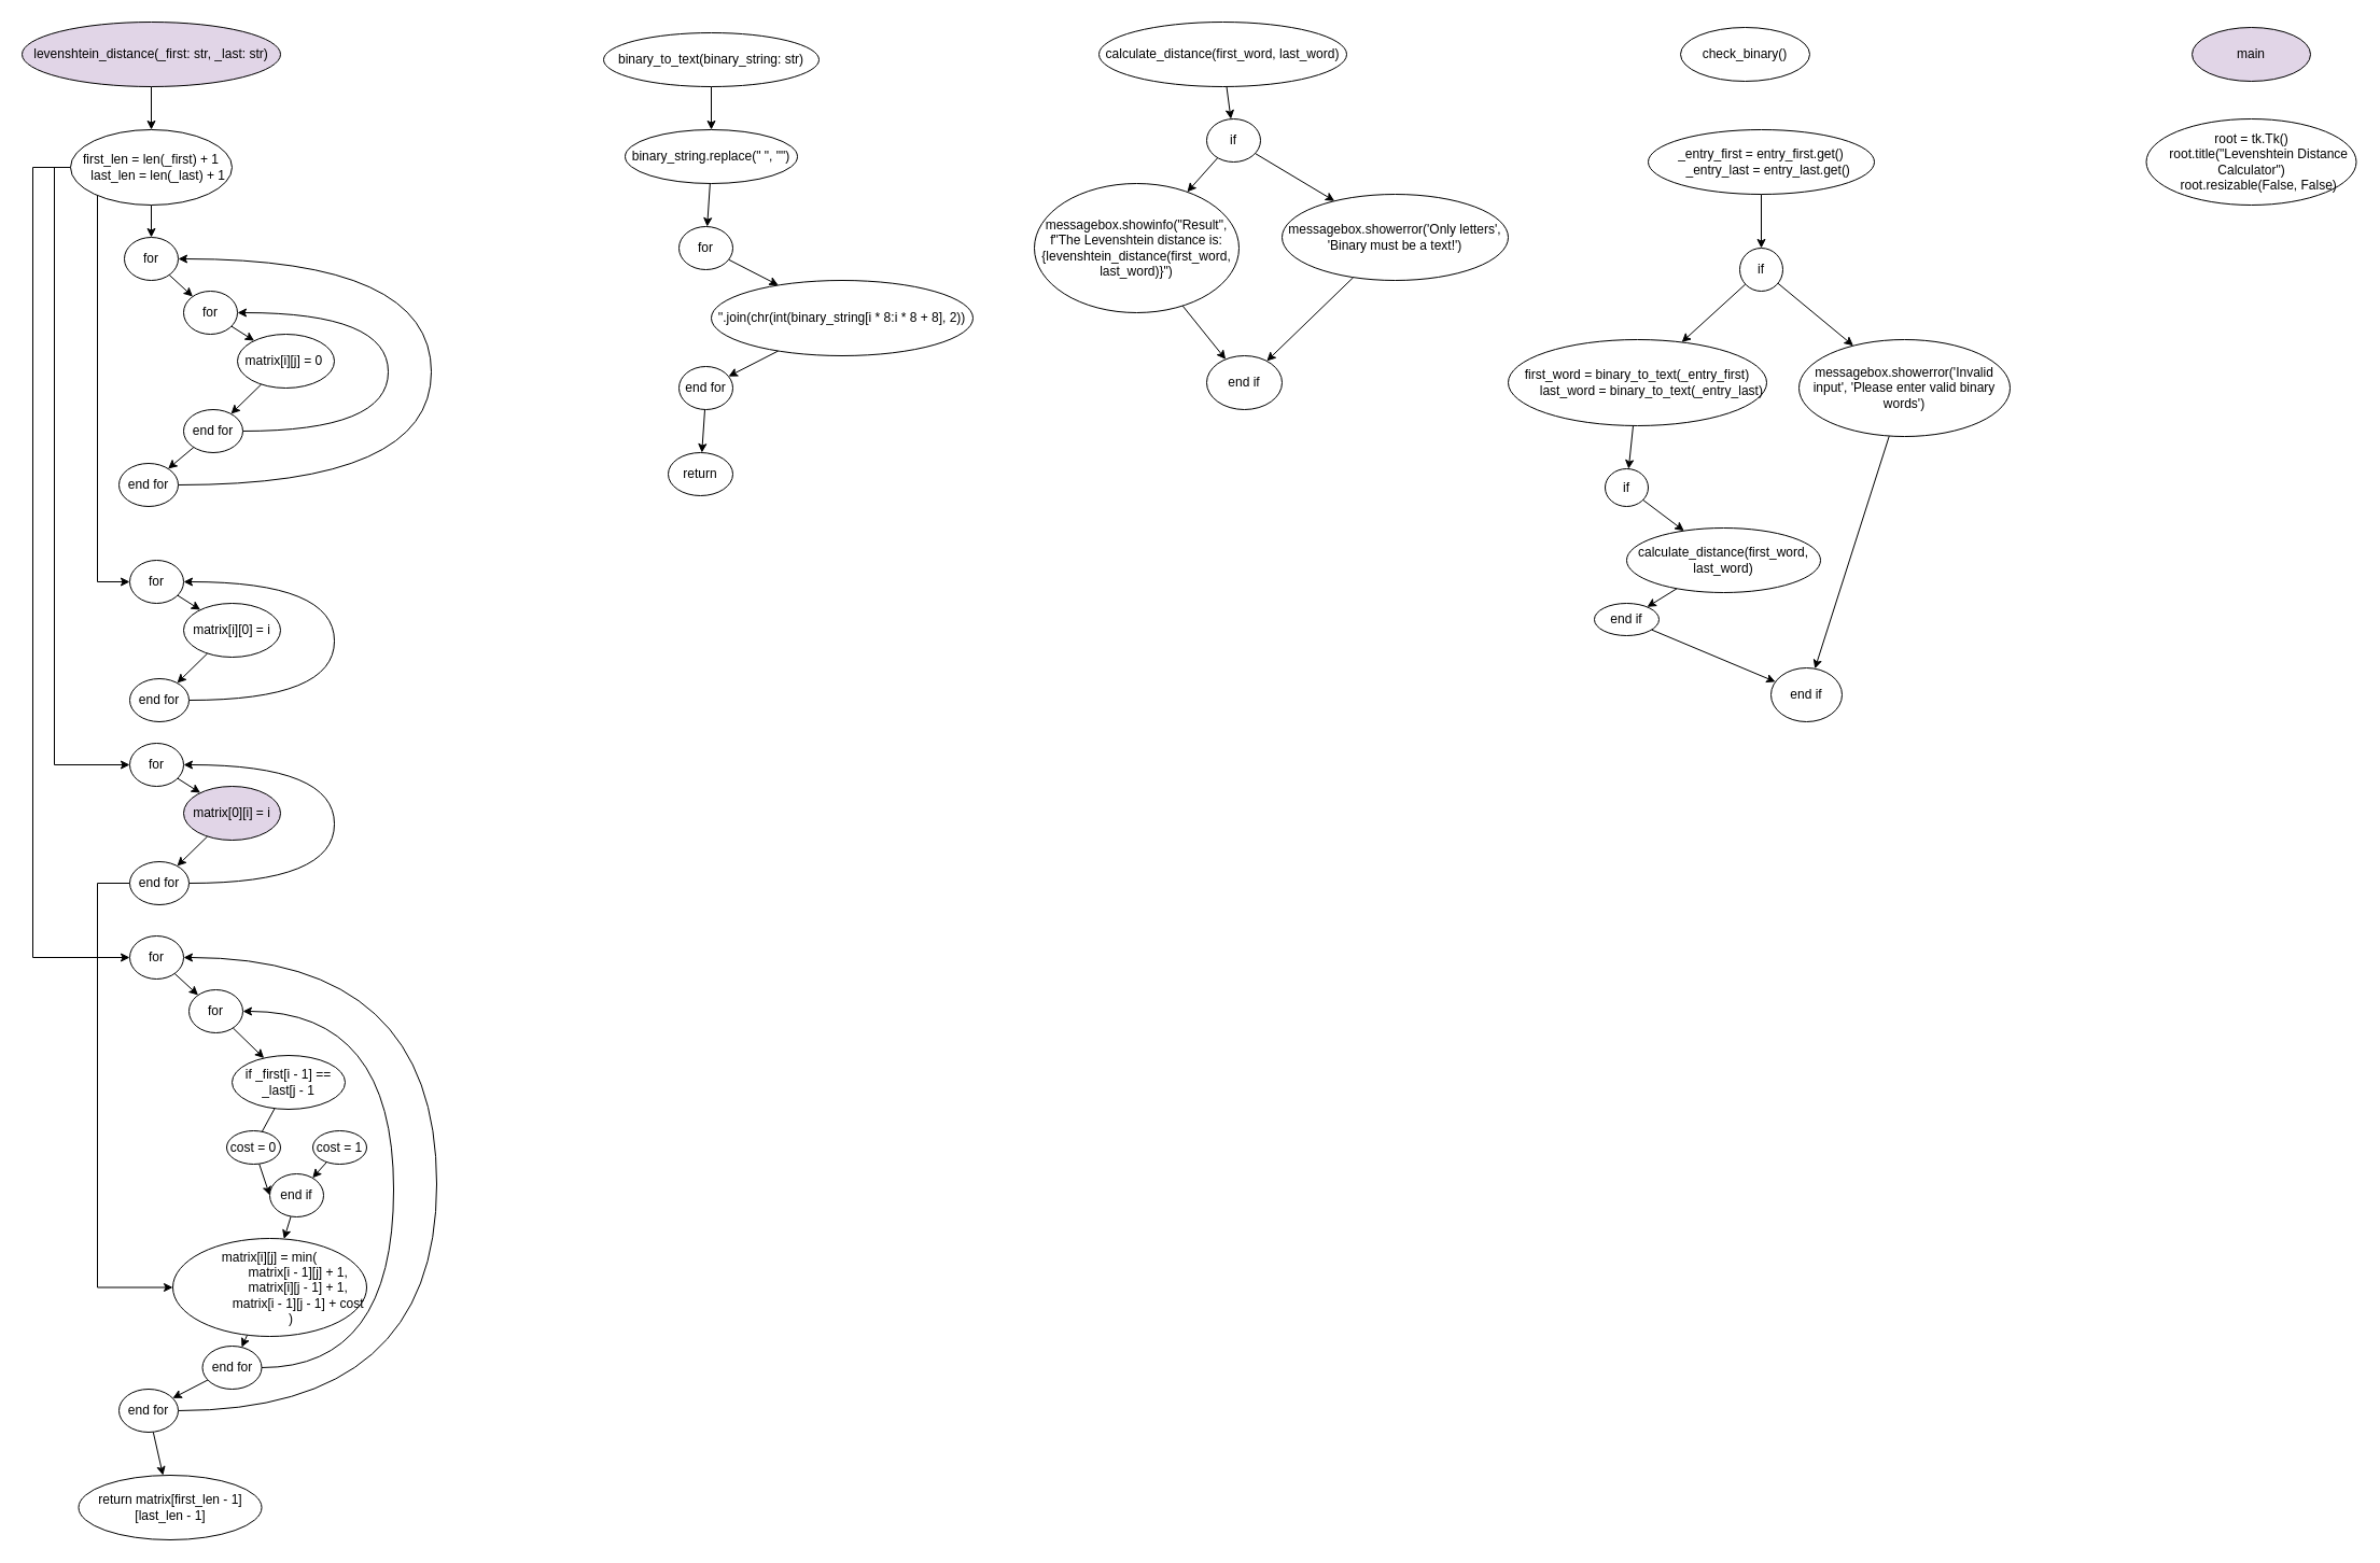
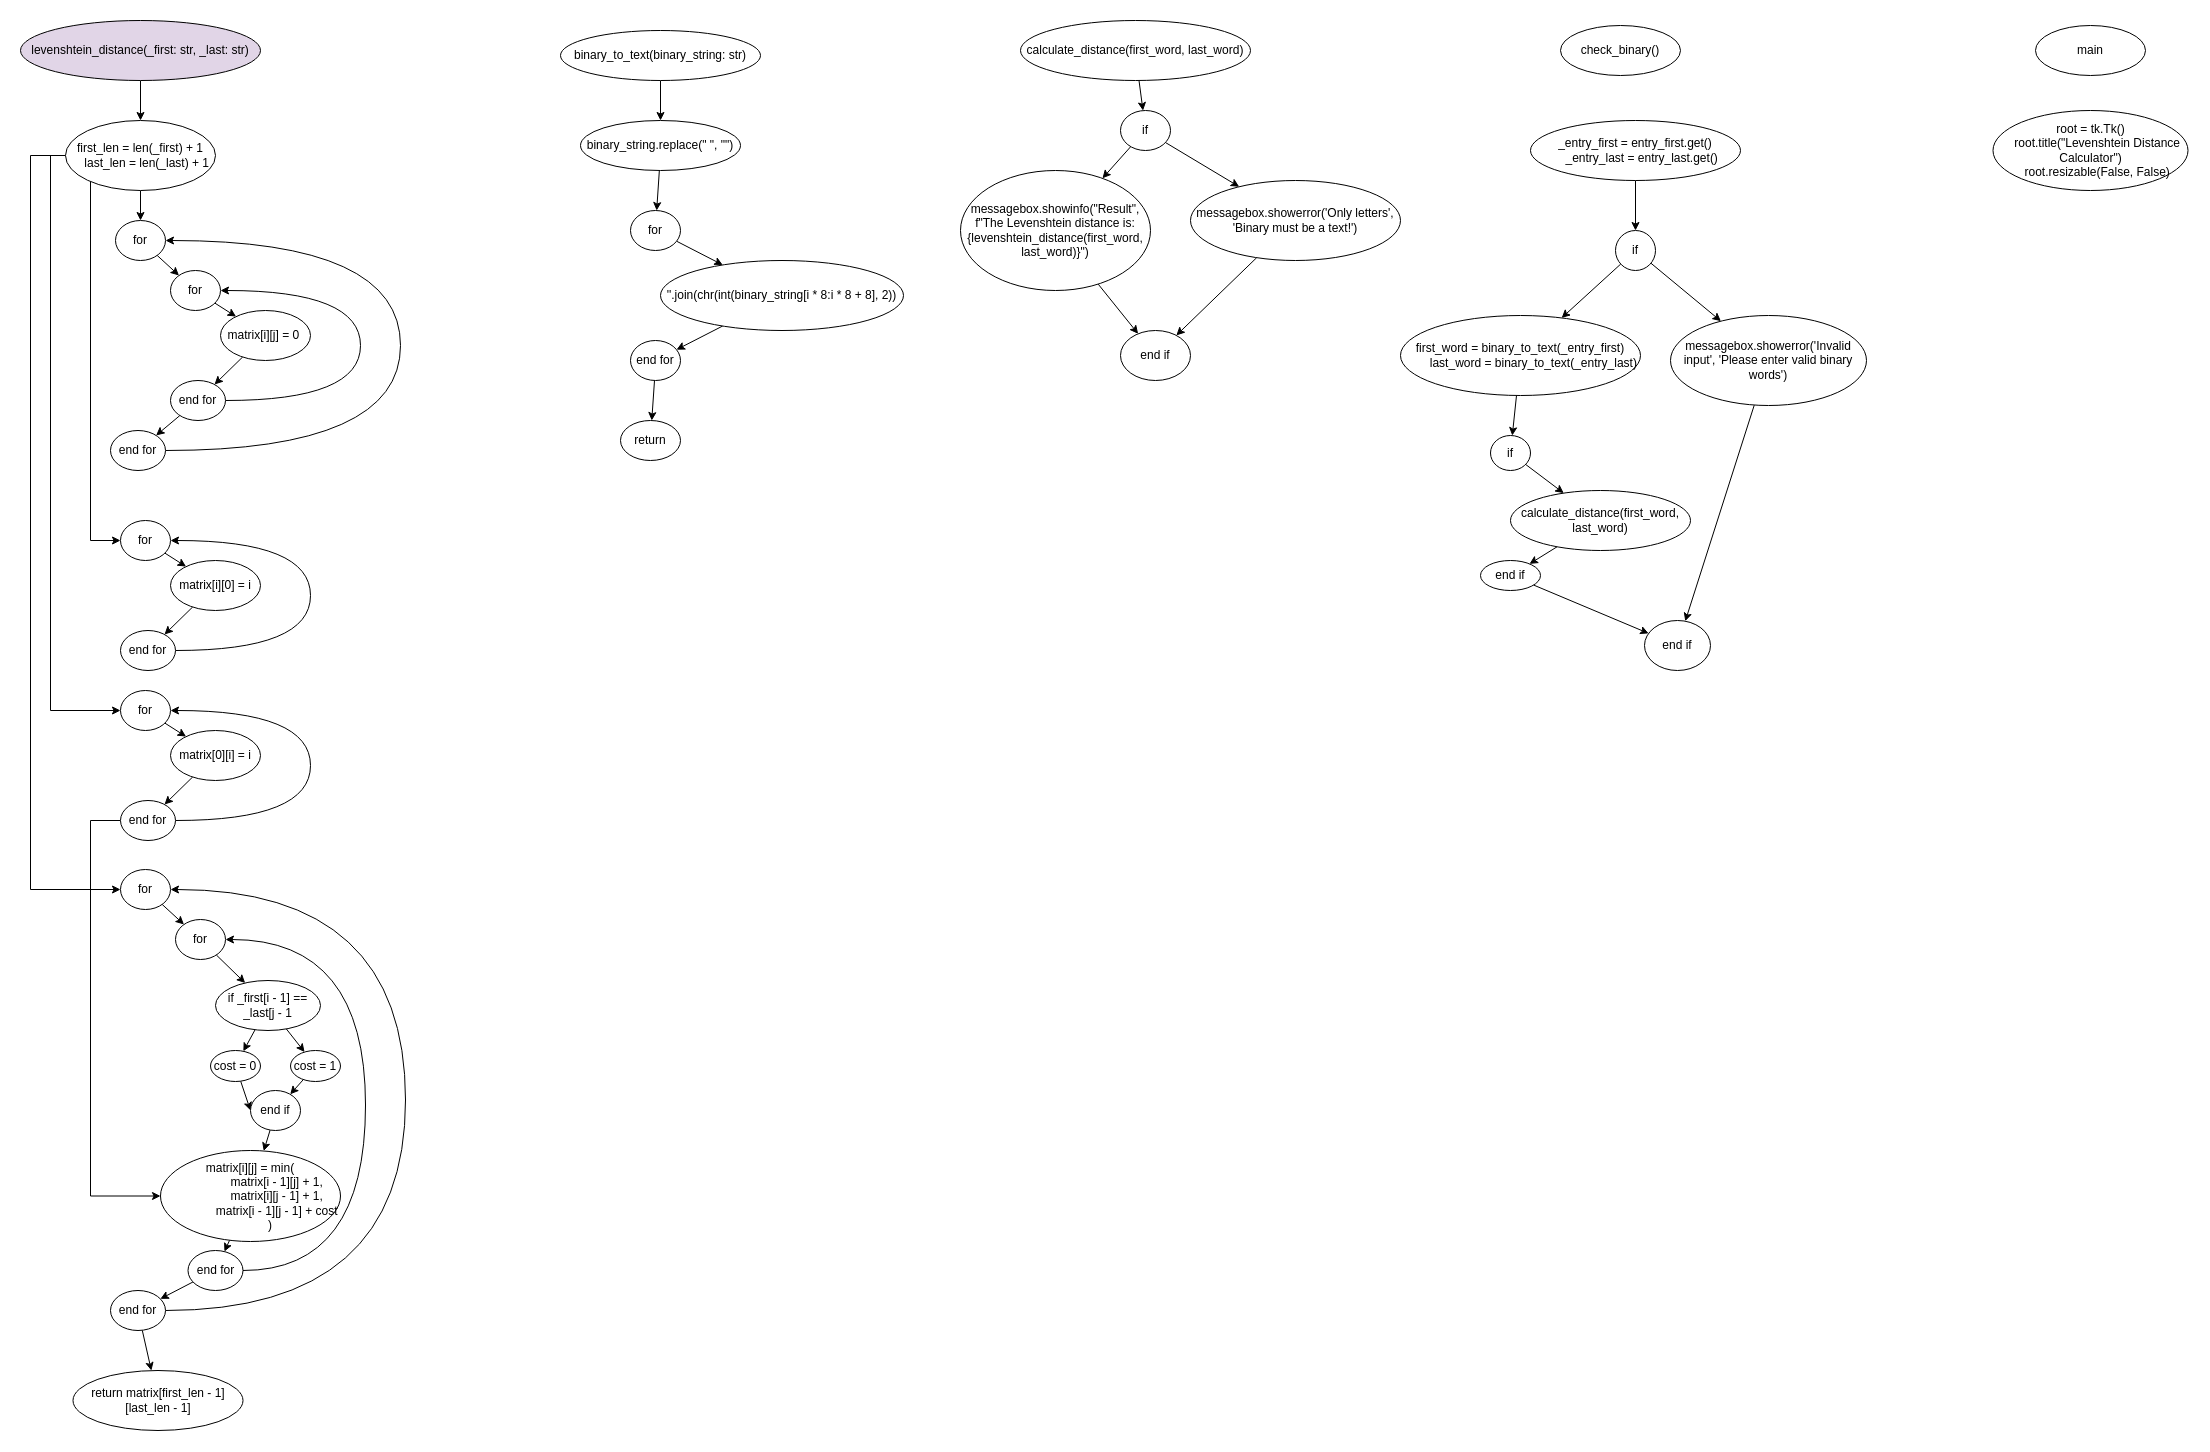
- <mxCell id="93" value="main" style="ellipse;whiteSpace=wrap;html=1;fillColor=#e1d5e7;" vertex="1" parent="1"><mxGeometry x="2035" y="25" width="110" height="50" as="geometry" /></mxCell>
+ <mxCell id="93" value="main" style="ellipse;whiteSpace=wrap;html=1;" vertex="1" parent="1"><mxGeometry x="2035" y="25" width="110" height="50" as="geometry" /></mxCell>
- <mxCell id="32" value="matrix[0][i] = i" style="ellipse;whiteSpace=wrap;html=1;fillColor=#e1d5e7;" vertex="1" parent="1"><mxGeometry x="170" y="730" width="90" height="50" as="geometry" /></mxCell>
+ <mxCell id="32" value="matrix[0][i] = i" style="ellipse;whiteSpace=wrap;html=1;" vertex="1" parent="1"><mxGeometry x="170" y="730" width="90" height="50" as="geometry" /></mxCell>
+ <mxCell id="43" style="rounded=0;orthogonalLoop=1;jettySize=auto;html=1;" edge="1" parent="1" source="45" target="49"><mxGeometry relative="1" as="geometry" /></mxCell>
- <mxCell id="44" style="rounded=0;orthogonalLoop=1;jettySize=auto;html=1;endArrow=none;" edge="1" parent="1" source="45" target="47"><mxGeometry relative="1" as="geometry" /></mxCell>
+ <mxCell id="44" style="rounded=0;orthogonalLoop=1;jettySize=auto;html=1;" edge="1" parent="1" source="45" target="47"><mxGeometry relative="1" as="geometry" /></mxCell>
